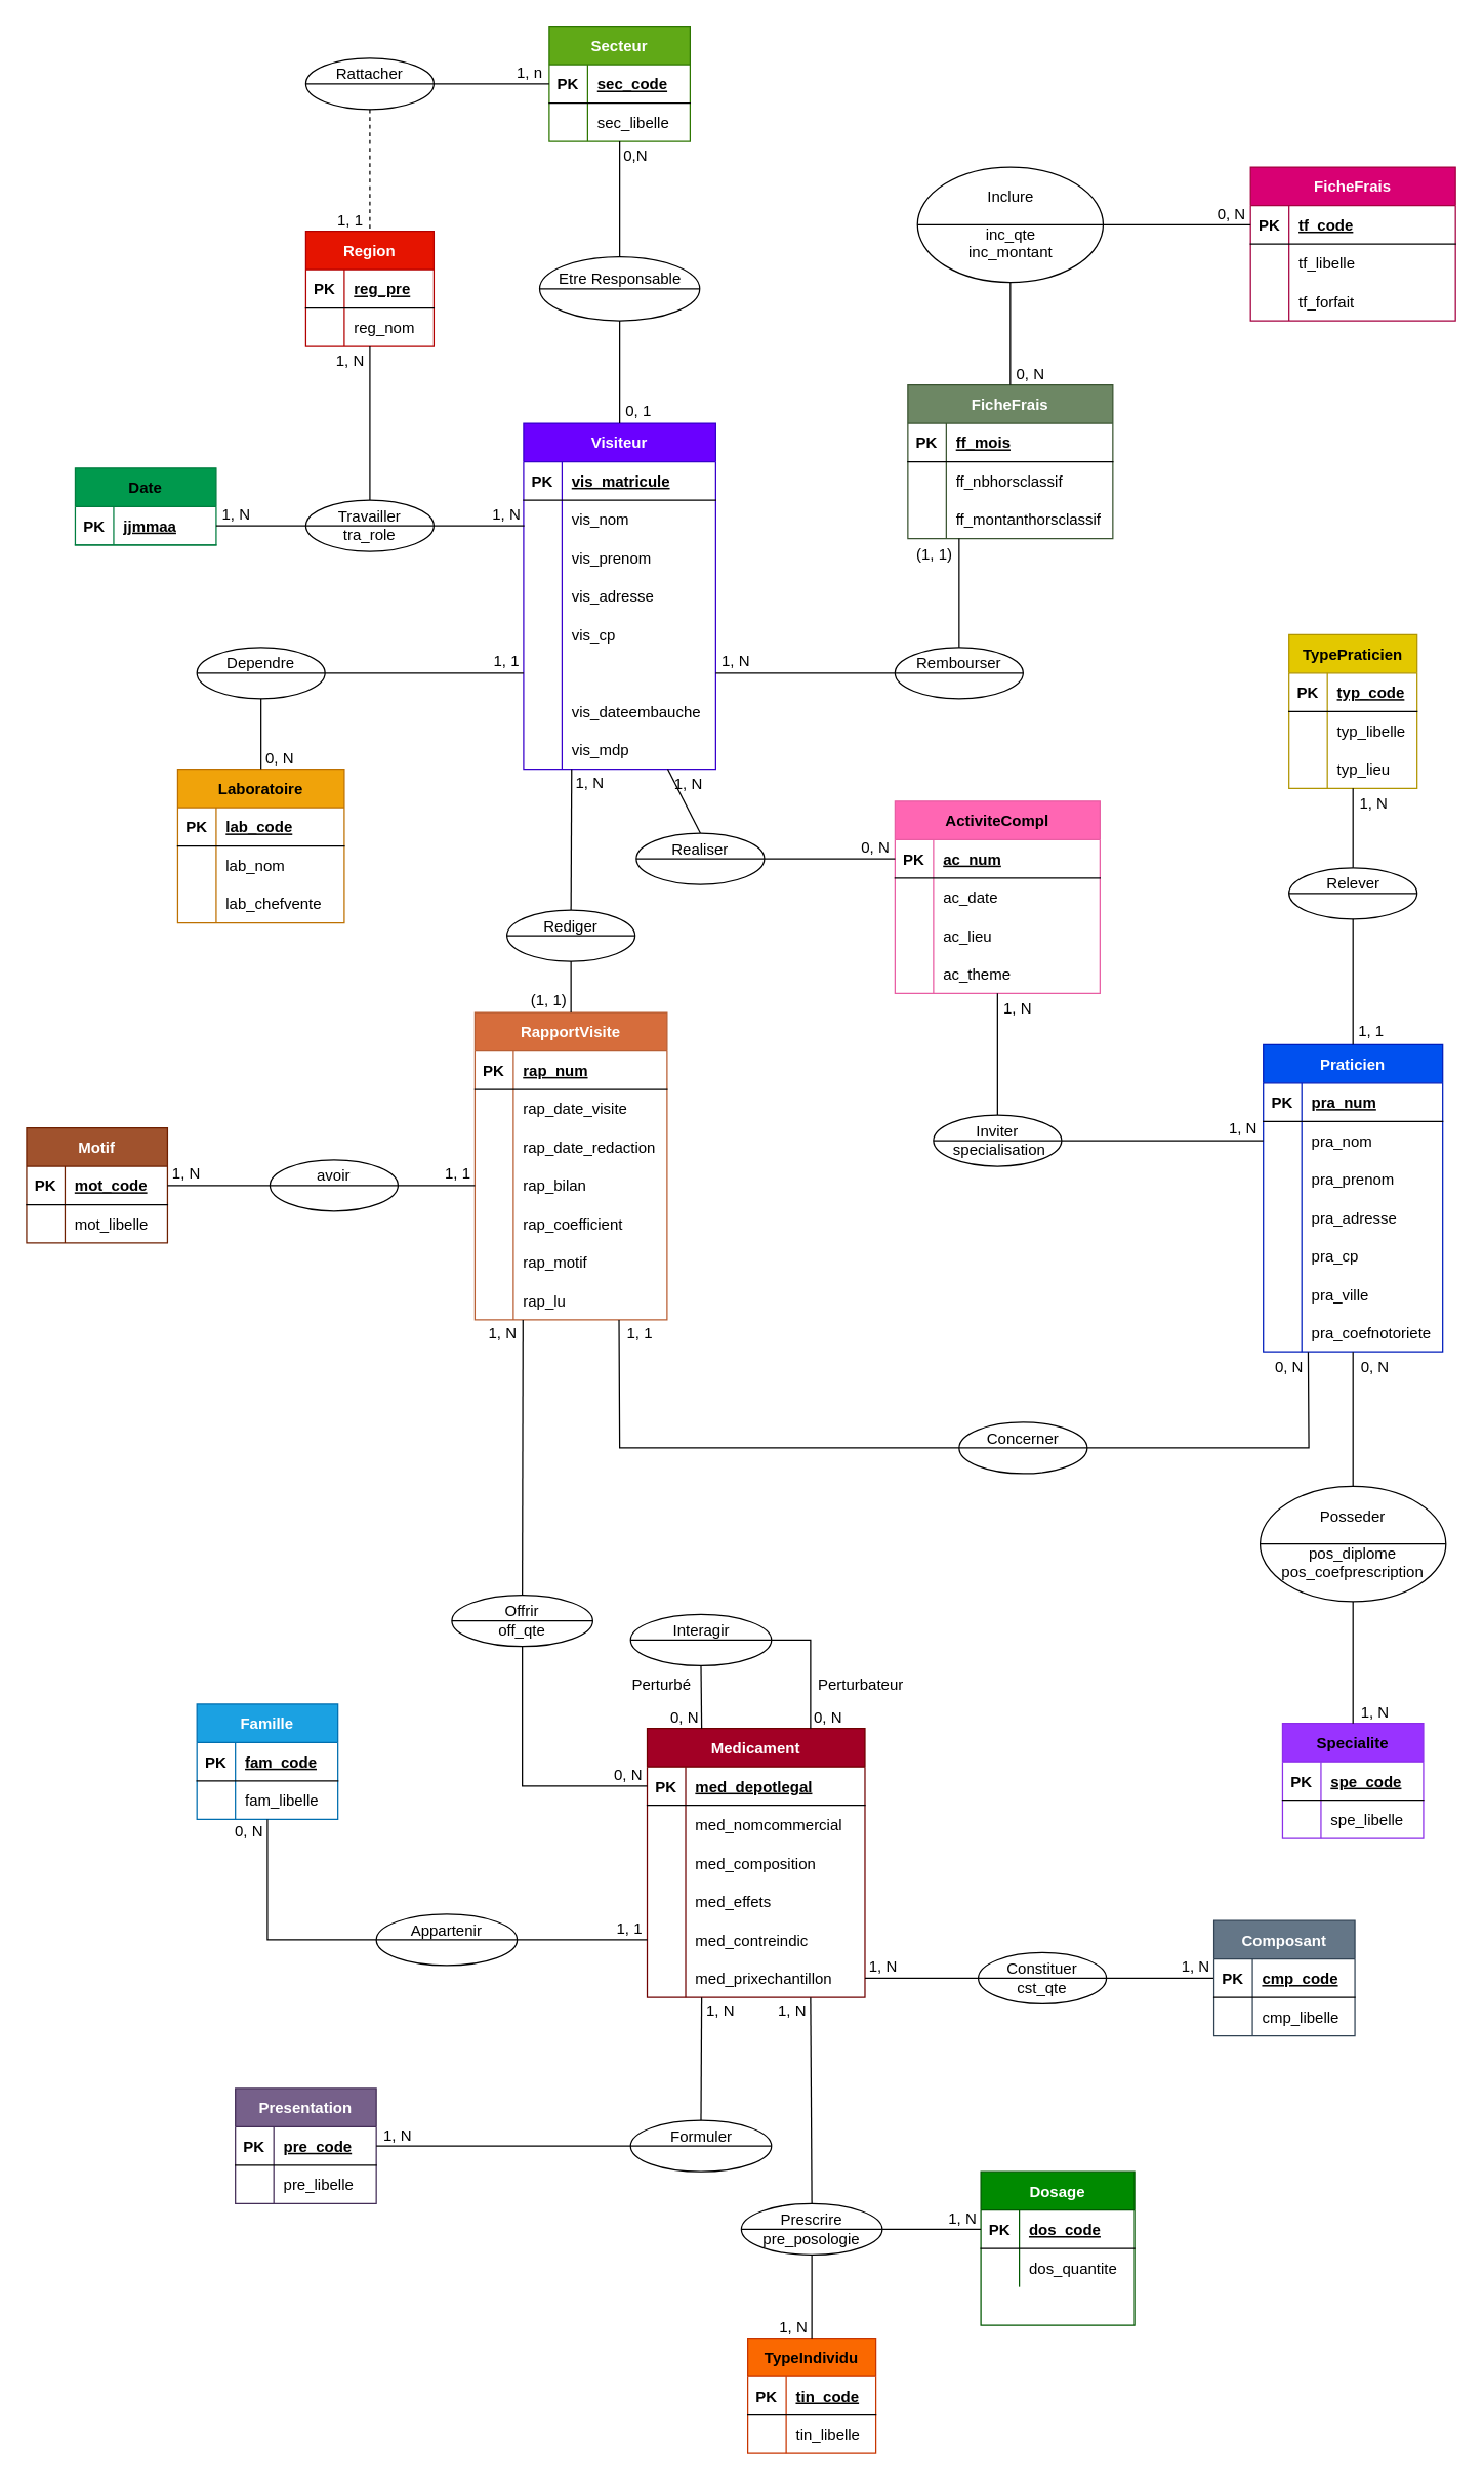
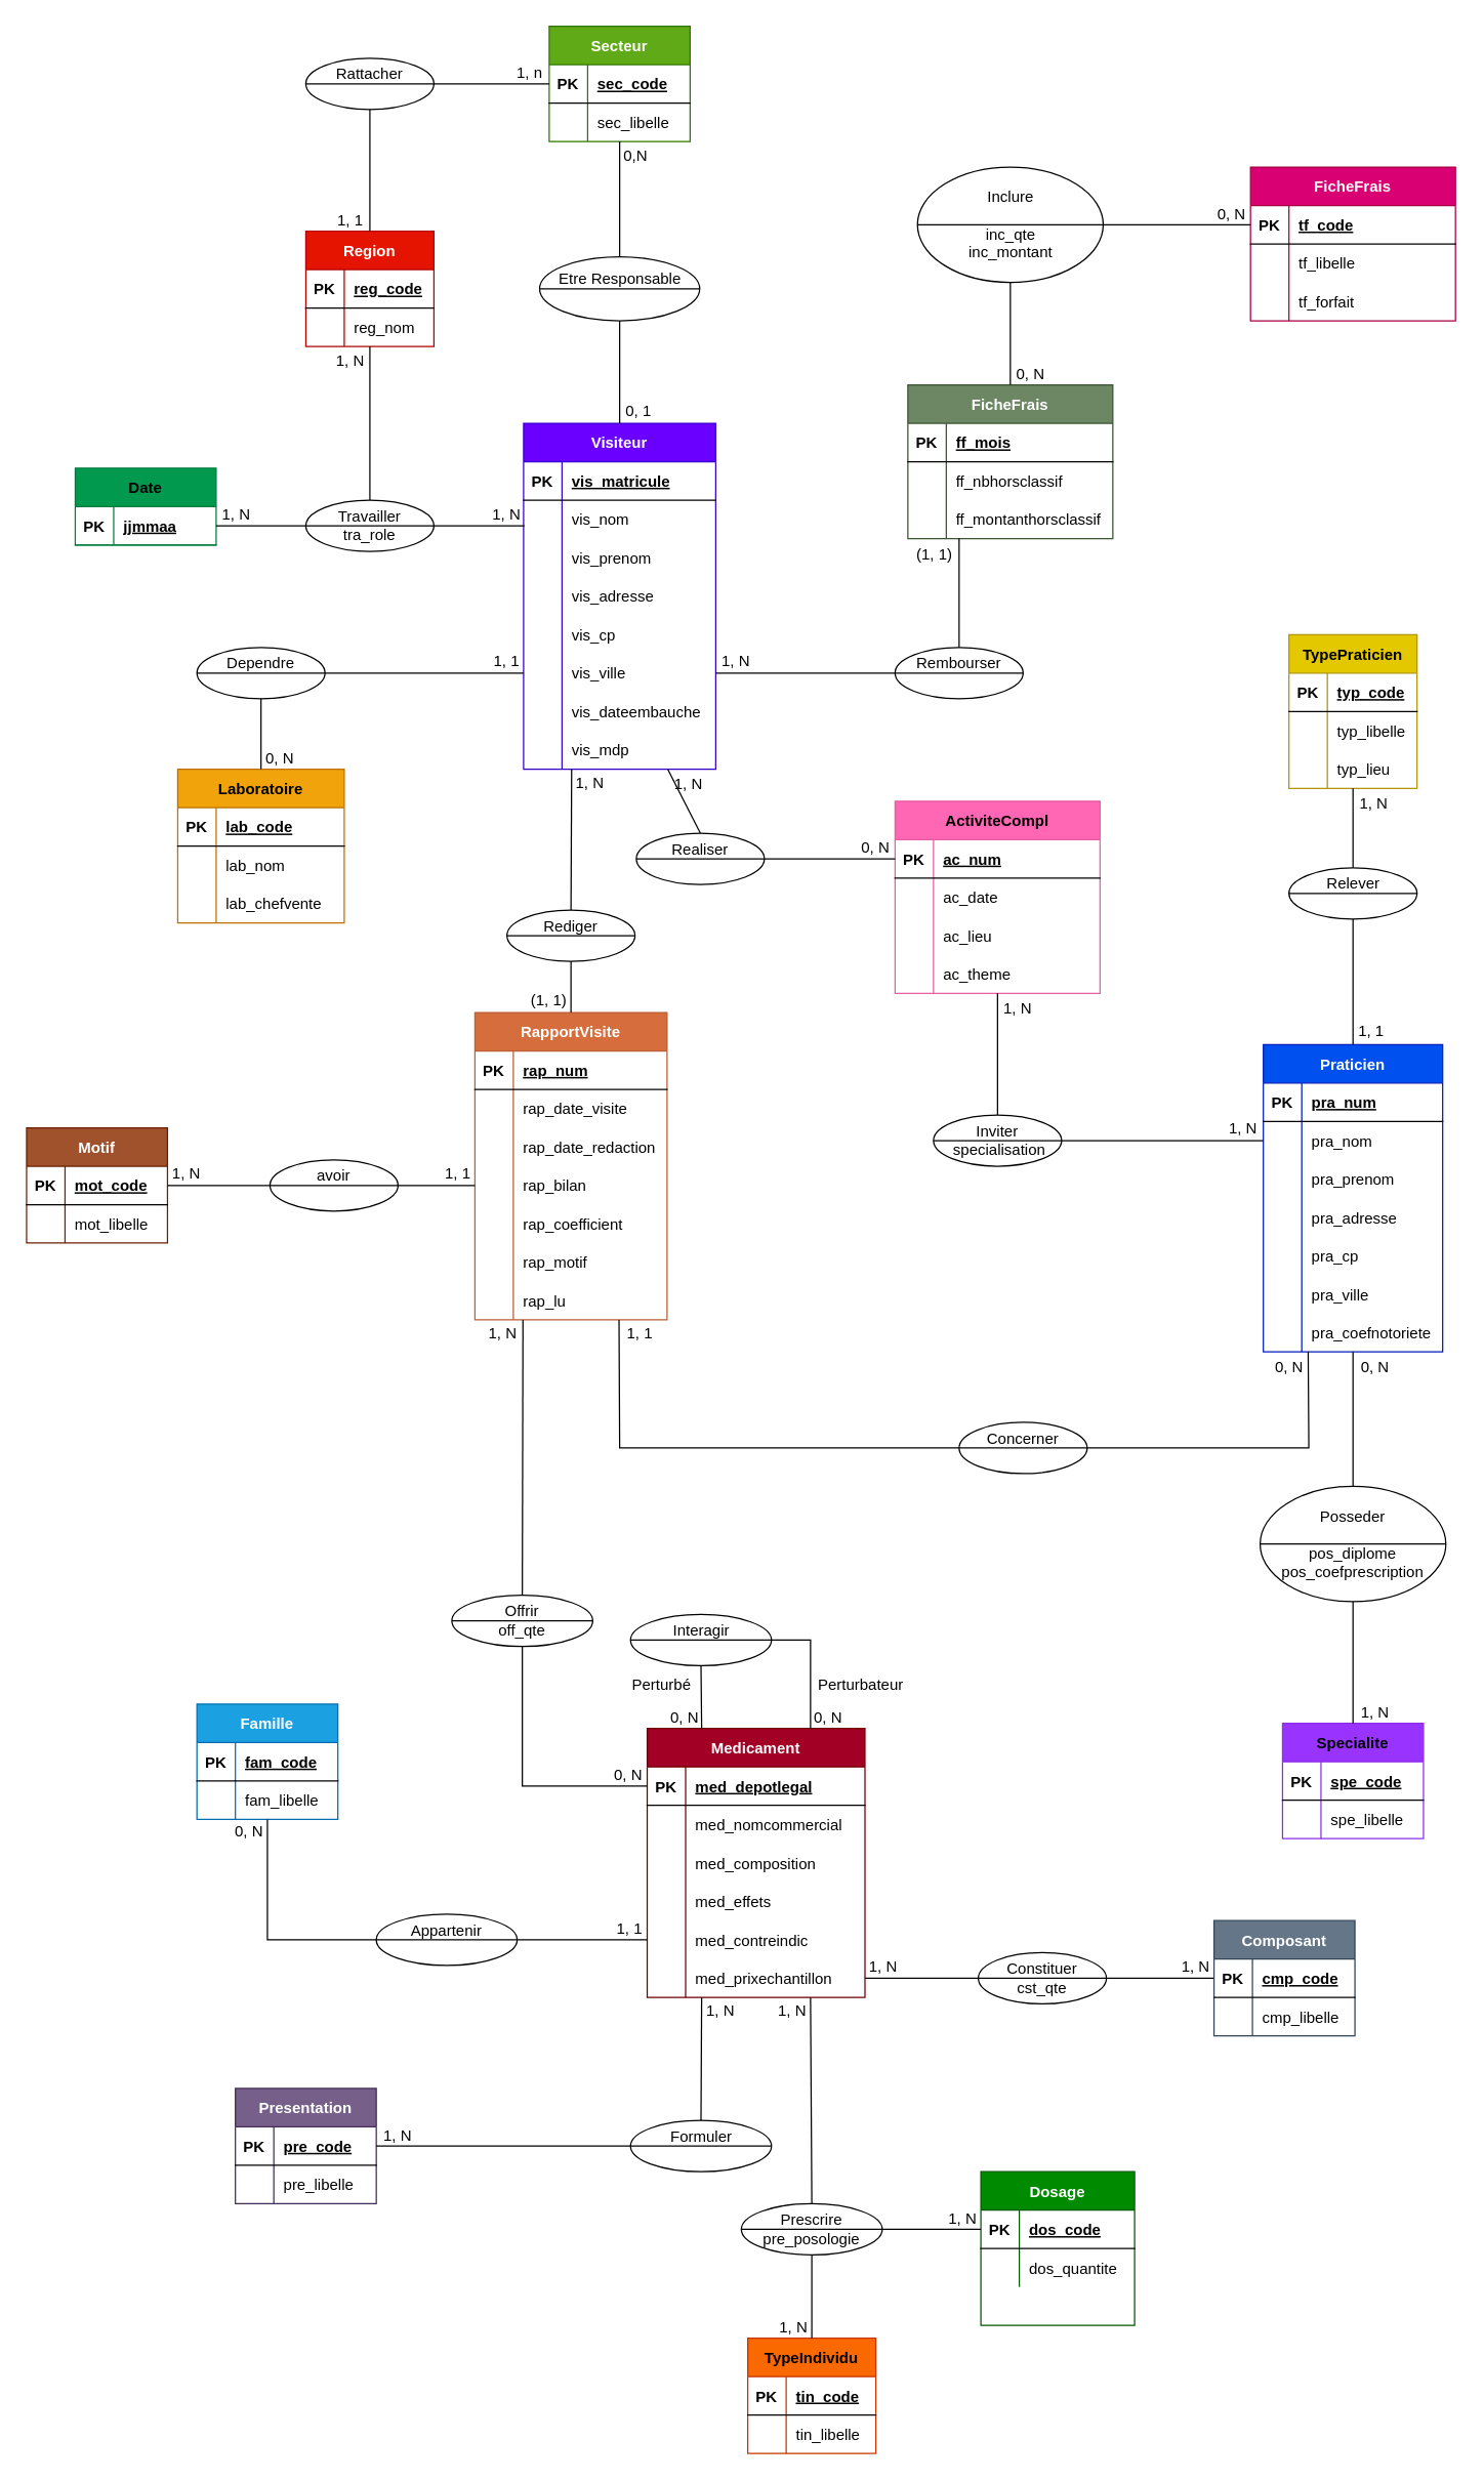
- <mxCell id="221" value="" style="endArrow=none;html=1;rounded=0;entryX=0.5;entryY=0;entryDx=0;entryDy=0;exitX=0.5;exitY=1;exitDx=0;exitDy=0;dashed=1;" parent="1" source="181" target="118" edge="1"><mxGeometry relative="1" as="geometry"><mxPoint x="368" y="40" as="sourcePoint" /><mxPoint x="528" y="40" as="targetPoint" /></mxGeometry></mxCell>
+ <mxCell id="221" value="" style="endArrow=none;html=1;rounded=0;entryX=0.5;entryY=0;entryDx=0;entryDy=0;exitX=0.5;exitY=1;exitDx=0;exitDy=0;" parent="1" source="181" target="118" edge="1"><mxGeometry relative="1" as="geometry"><mxPoint x="368" y="40" as="sourcePoint" /><mxPoint x="528" y="40" as="targetPoint" /></mxGeometry></mxCell>
- <mxCell id="121" value="reg_pre" style="shape=partialRectangle;overflow=hidden;connectable=0;fillColor=none;top=0;left=0;bottom=0;right=0;align=left;spacingLeft=6;fontStyle=5;" parent="119" vertex="1"><mxGeometry x="30" width="70" height="30" as="geometry"><mxRectangle width="70" height="30" as="alternateBounds" /></mxGeometry></mxCell>
+ <mxCell id="121" value="reg_code" style="shape=partialRectangle;overflow=hidden;connectable=0;fillColor=none;top=0;left=0;bottom=0;right=0;align=left;spacingLeft=6;fontStyle=5;" parent="119" vertex="1"><mxGeometry x="30" width="70" height="30" as="geometry"><mxRectangle width="70" height="30" as="alternateBounds" /></mxGeometry></mxCell>
+ <mxCell id="174" value="vis_ville" style="shape=partialRectangle;overflow=hidden;connectable=0;fillColor=none;top=0;left=0;bottom=0;right=0;align=left;spacingLeft=6;" parent="172" vertex="1"><mxGeometry x="30" width="120" height="30" as="geometry"><mxRectangle width="120" height="30" as="alternateBounds" /></mxGeometry></mxCell>
